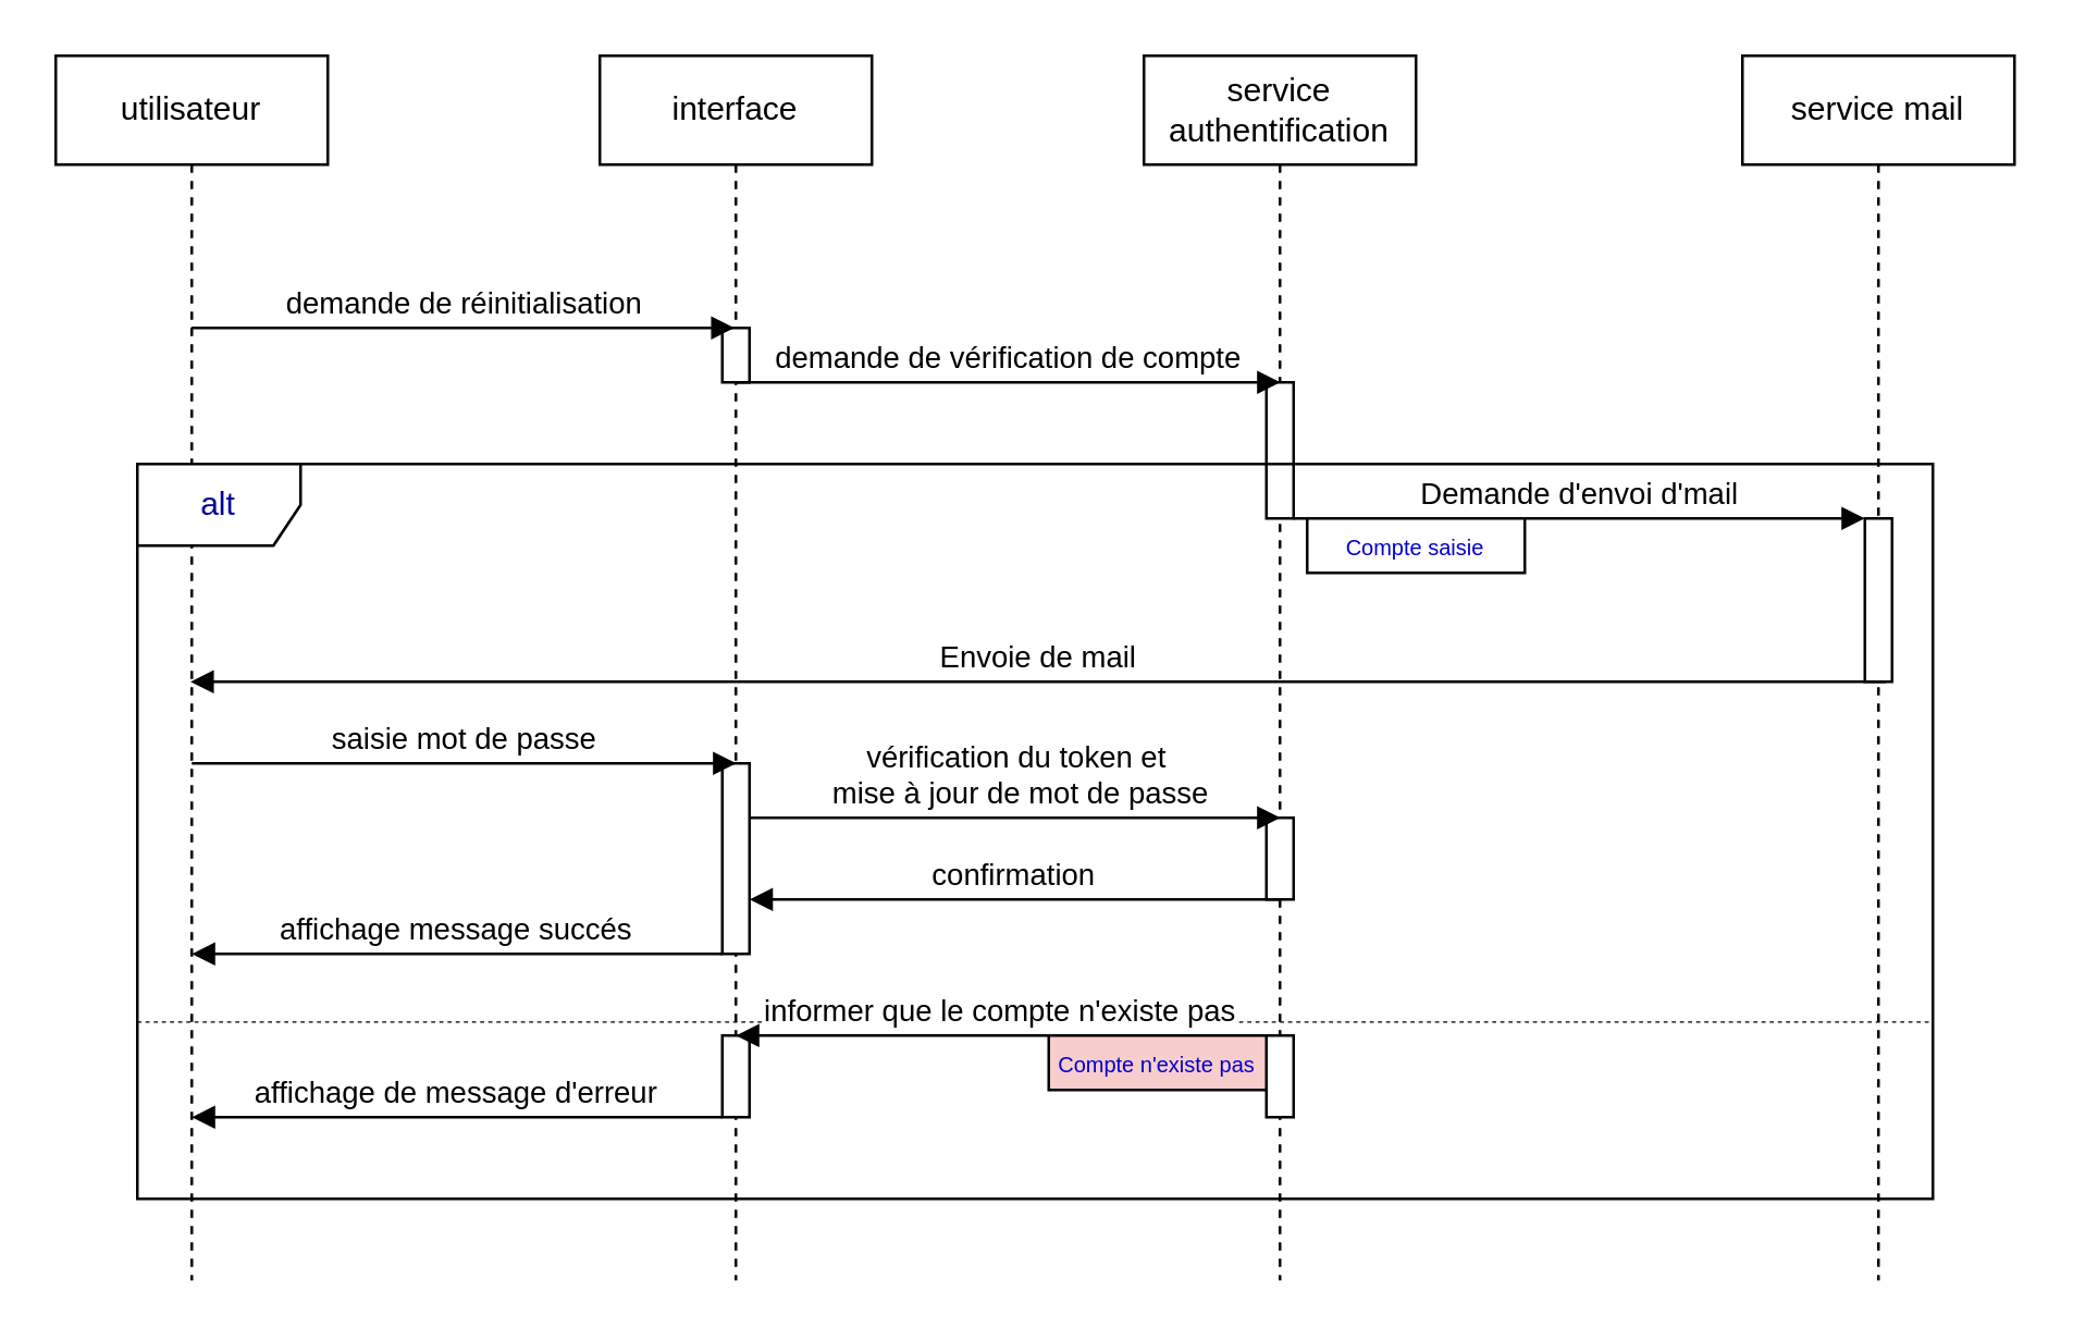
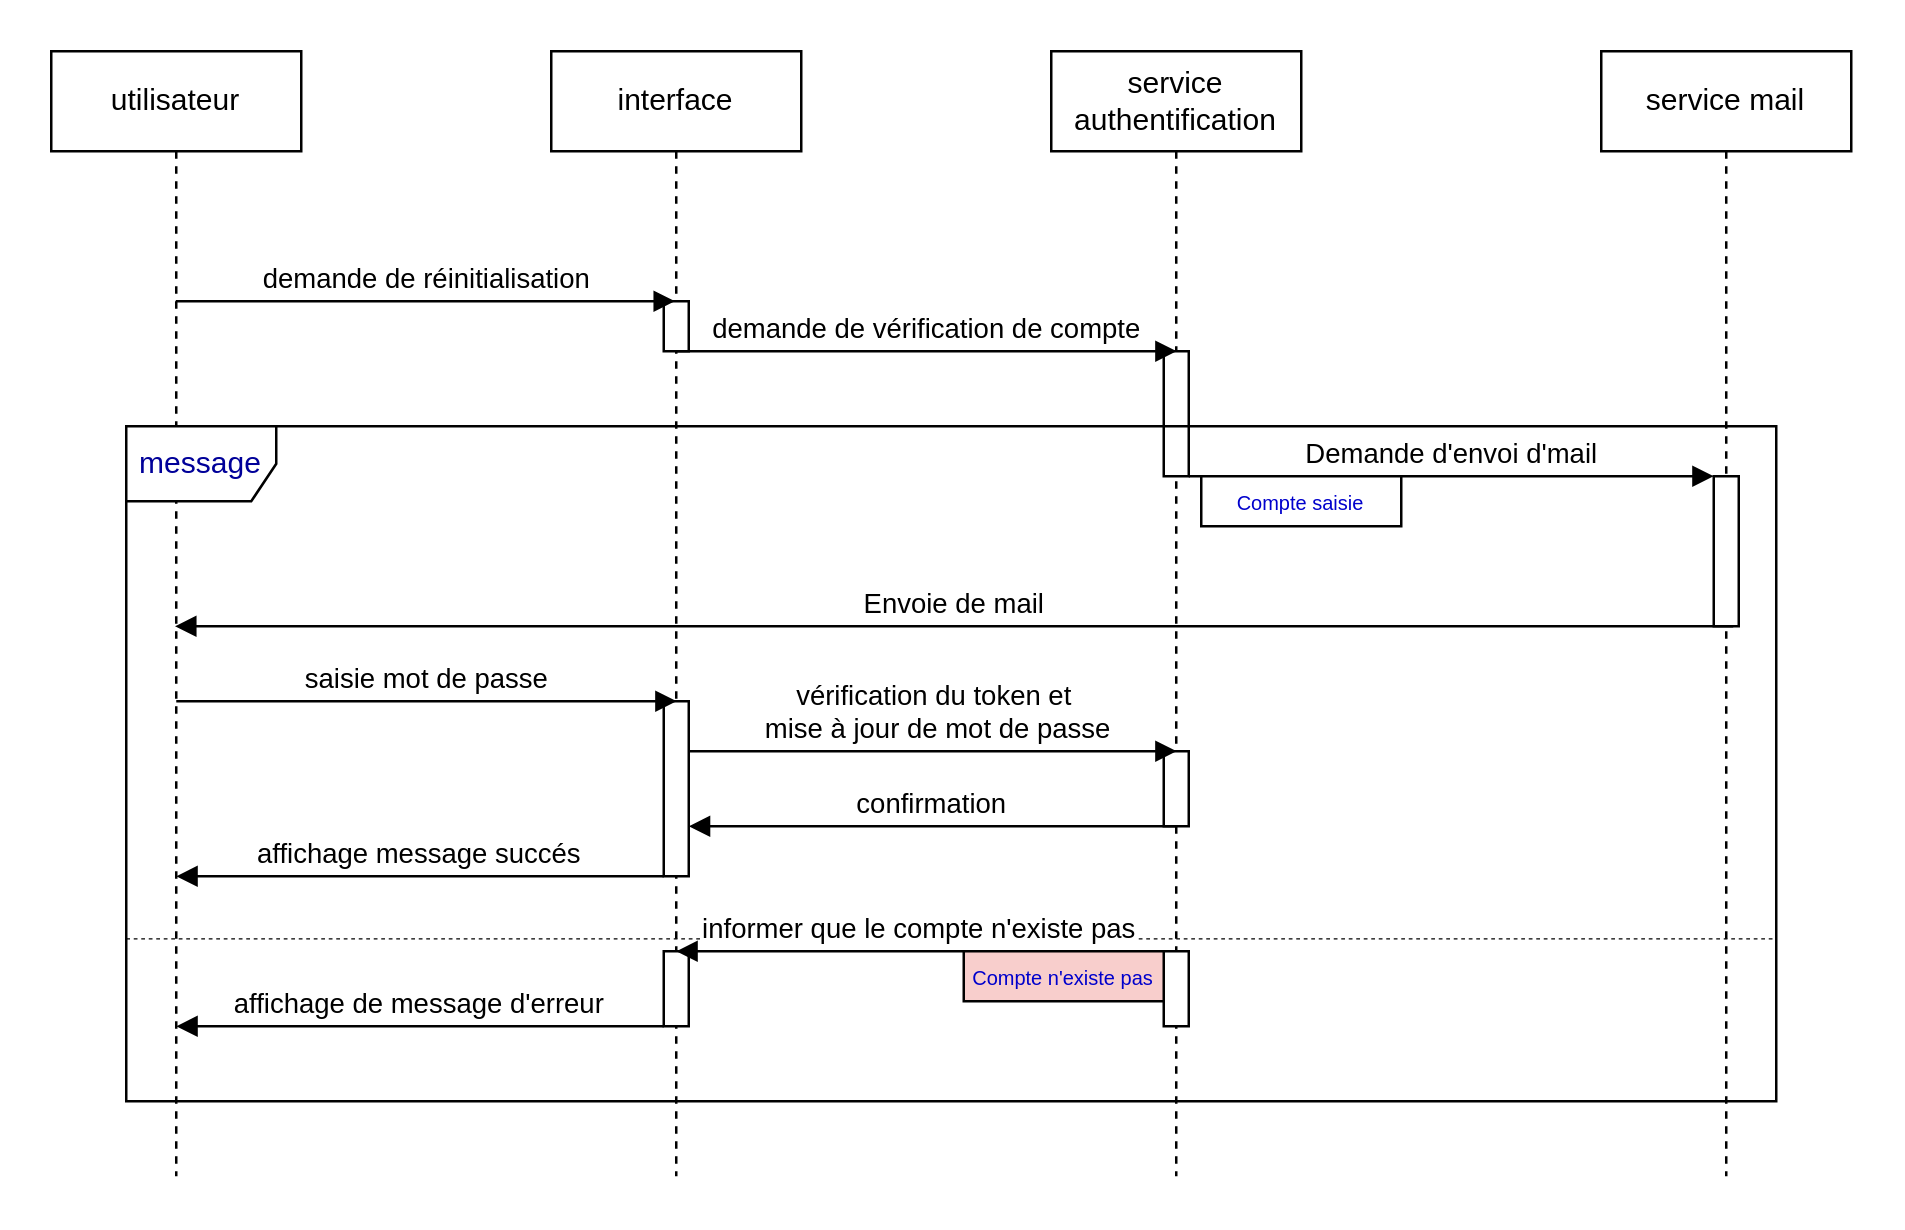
- <mxCell id="15" value="&lt;span style=&quot;color: rgb(0, 0, 153);&quot;&gt;alt&lt;/span&gt;" style="shape=umlFrame;whiteSpace=wrap;html=1;pointerEvents=0;" vertex="1" parent="1"><mxGeometry x="50" y="170" width="660" height="270" as="geometry" /></mxCell>
+ <mxCell id="15" value="&lt;span style=&quot;color: rgb(0, 0, 153);&quot;&gt;message&lt;/span&gt;" style="shape=umlFrame;whiteSpace=wrap;html=1;pointerEvents=0;" vertex="1" parent="1"><mxGeometry x="50" y="170" width="660" height="270" as="geometry" /></mxCell>
